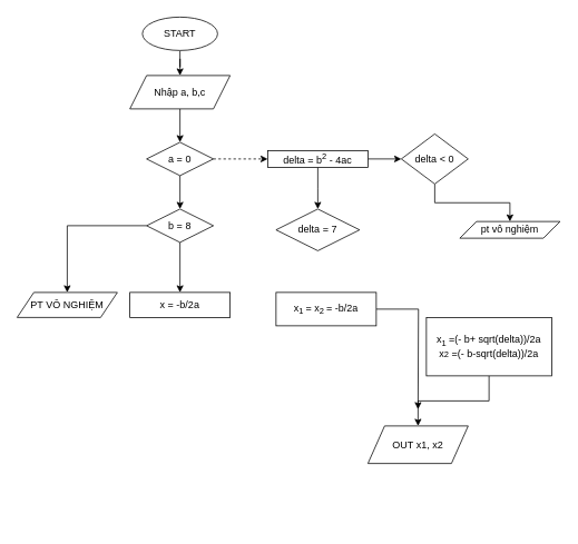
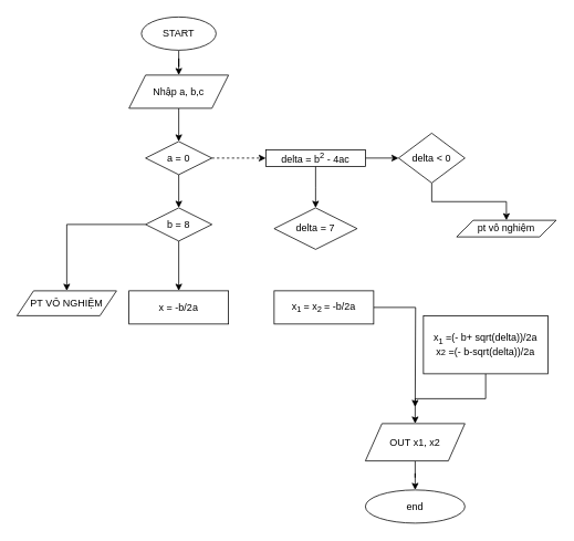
- <mxCell id="27" value="x = -b/2a" style="rounded=0;whiteSpace=wrap;html=1;" parent="1" vertex="1"><mxGeometry x="155" y="350" width="120" height="30" as="geometry" /></mxCell>
+ <mxCell id="27" value="x = -b/2a" style="rounded=0;whiteSpace=wrap;html=1;" parent="1" vertex="1"><mxGeometry x="155" y="350" width="120" height="40" as="geometry" /></mxCell>
+ <mxCell id="14" style="edgeStyle=orthogonalEdgeStyle;rounded=0;orthogonalLoop=1;jettySize=auto;html=1;" parent="1" source="15" target="16" edge="1"><mxGeometry relative="1" as="geometry"><mxPoint x="500" y="590" as="targetPoint" /></mxGeometry></mxCell>
+ <mxCell id="16" value="end" style="ellipse;whiteSpace=wrap;html=1;" parent="1" vertex="1"><mxGeometry x="440" y="590" width="120" height="40" as="geometry" /></mxCell>
